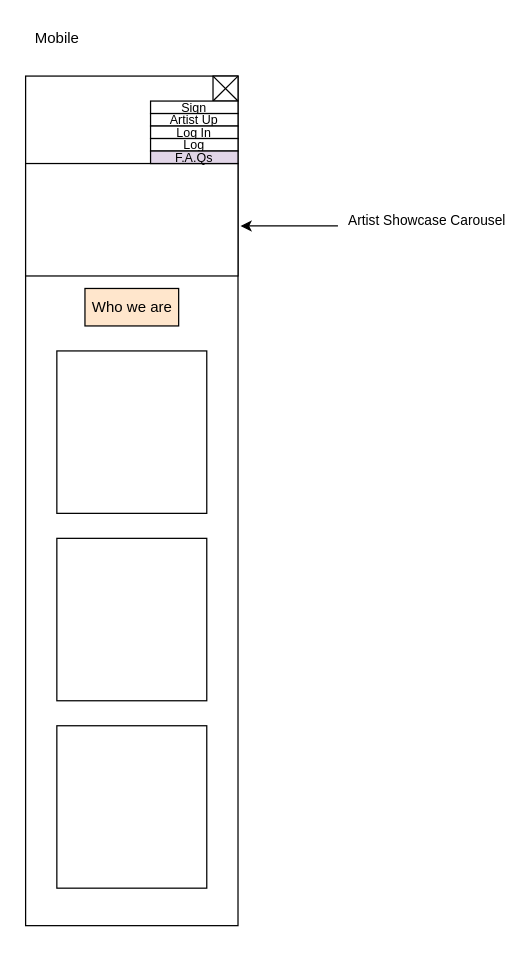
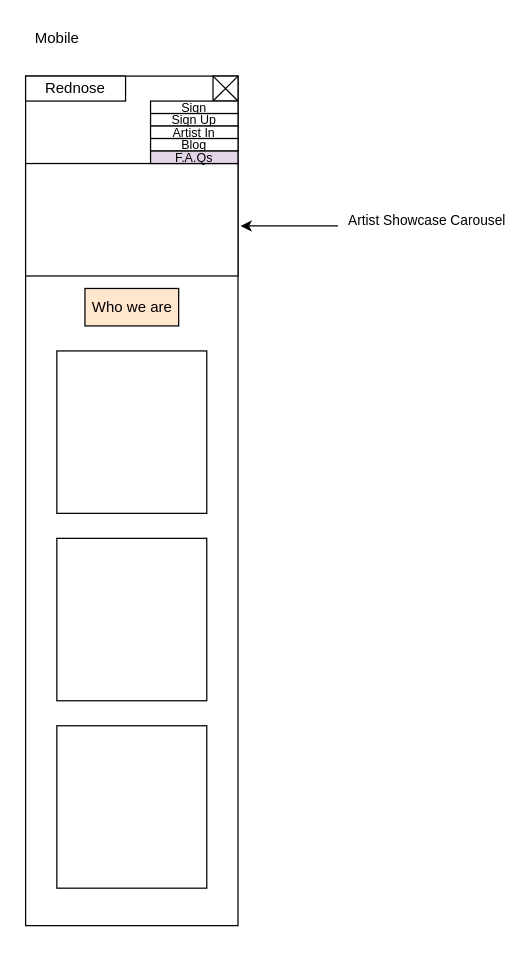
+ <mxCell id="6" value="Rednose" style="rounded=0;whiteSpace=wrap;html=1;" parent="1" vertex="1"><mxGeometry x="20" y="60" width="80" height="20" as="geometry" /></mxCell>
- <mxCell id="11" value="&lt;font style=&quot;font-size: 10px&quot;&gt;Artist Up&lt;/font&gt;" style="rounded=0;whiteSpace=wrap;html=1;" parent="1" vertex="1"><mxGeometry x="120" y="90" width="70" height="10" as="geometry" /></mxCell>
+ <mxCell id="11" value="&lt;font style=&quot;font-size: 10px&quot;&gt;Sign Up&lt;/font&gt;" style="rounded=0;whiteSpace=wrap;html=1;" parent="1" vertex="1"><mxGeometry x="120" y="90" width="70" height="10" as="geometry" /></mxCell>
- <mxCell id="12" value="&lt;font style=&quot;font-size: 10px&quot;&gt;Log In&lt;/font&gt;" style="rounded=0;whiteSpace=wrap;html=1;" parent="1" vertex="1"><mxGeometry x="120" y="100" width="70" height="10" as="geometry" /></mxCell>
+ <mxCell id="12" value="&lt;font style=&quot;font-size: 10px&quot;&gt;Artist In&lt;/font&gt;" style="rounded=0;whiteSpace=wrap;html=1;" parent="1" vertex="1"><mxGeometry x="120" y="100" width="70" height="10" as="geometry" /></mxCell>
- <mxCell id="13" value="&lt;font style=&quot;font-size: 10px&quot;&gt;Log&lt;/font&gt;" style="rounded=0;whiteSpace=wrap;html=1;" parent="1" vertex="1"><mxGeometry x="120" y="110" width="70" height="10" as="geometry" /></mxCell>
+ <mxCell id="13" value="&lt;font style=&quot;font-size: 10px&quot;&gt;Blog&lt;/font&gt;" style="rounded=0;whiteSpace=wrap;html=1;" parent="1" vertex="1"><mxGeometry x="120" y="110" width="70" height="10" as="geometry" /></mxCell>
